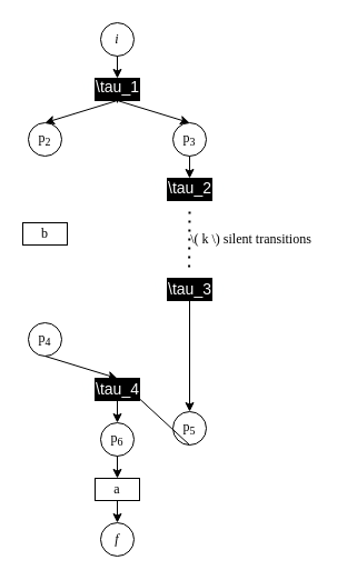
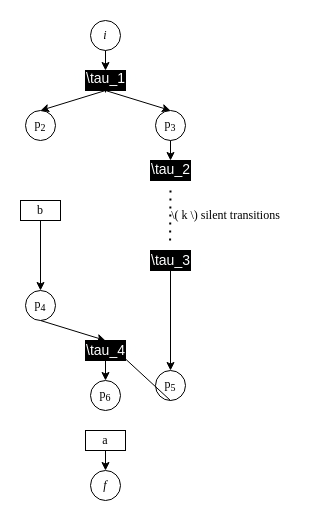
+ <mxCell id="18" value="" style="endArrow=classic;html=1;rounded=0;exitX=0.5;exitY=1;exitDx=0;exitDy=0;entryX=0.5;entryY=0;entryDx=0;entryDy=0;" parent="1" source="8" target="7" edge="1"><mxGeometry width="50" height="50" relative="1" as="geometry"><mxPoint x="50" y="150" as="sourcePoint" /><mxPoint x="50" y="210" as="targetPoint" /></mxGeometry></mxCell>
- <mxCell id="25" value="" style="endArrow=classic;html=1;rounded=0;exitX=0.5;exitY=1;exitDx=0;exitDy=0;entryX=0.5;entryY=0;entryDx=0;entryDy=0;" parent="1" source="4" target="3" edge="1"><mxGeometry width="50" height="50" relative="1" as="geometry"><mxPoint x="115" y="370" as="sourcePoint" /><mxPoint x="115" y="390" as="targetPoint" /></mxGeometry></mxCell>
